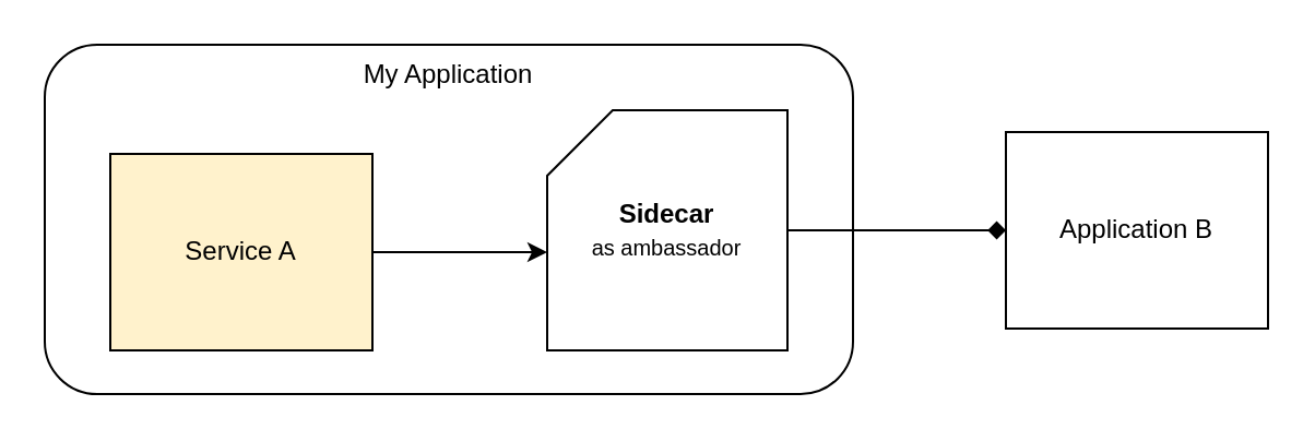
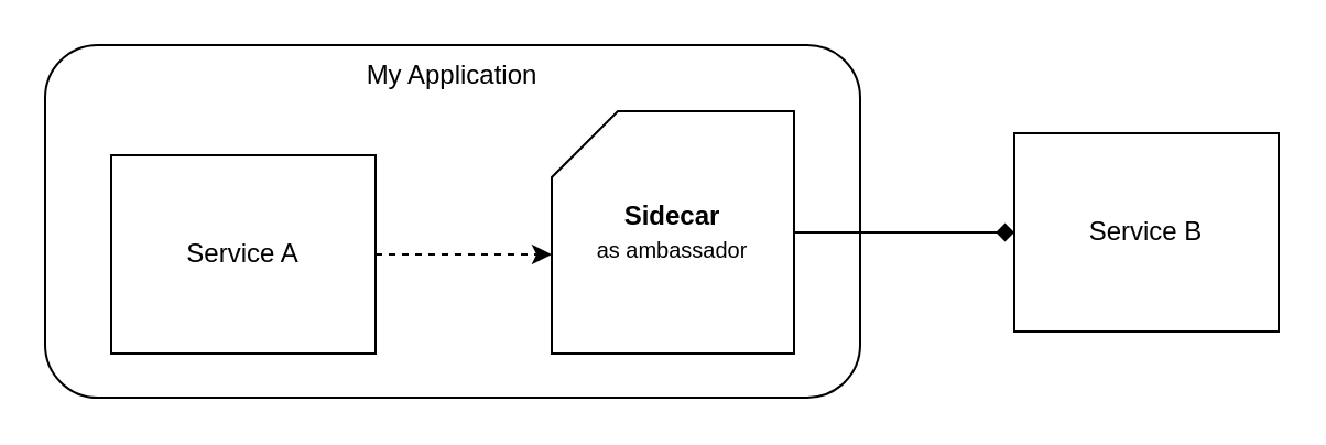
- <mxCell id="7" value="Application B" style="rounded=0;whiteSpace=wrap;html=1;" vertex="1" parent="1"><mxGeometry x="460" y="60" width="120" height="90" as="geometry" /></mxCell>
+ <mxCell id="7" value="Service B" style="rounded=0;whiteSpace=wrap;html=1;" vertex="1" parent="1"><mxGeometry x="460" y="60" width="120" height="90" as="geometry" /></mxCell>
- <mxCell id="4" value="Service A" style="rounded=0;whiteSpace=wrap;html=1;fillColor=#fff2cc;" vertex="1" parent="1"><mxGeometry x="50" y="70" width="120" height="90" as="geometry" /></mxCell>
+ <mxCell id="4" value="Service A" style="rounded=0;whiteSpace=wrap;html=1;" vertex="1" parent="1"><mxGeometry x="50" y="70" width="120" height="90" as="geometry" /></mxCell>
- <mxCell id="3" style="edgeStyle=orthogonalEdgeStyle;rounded=0;orthogonalLoop=1;jettySize=auto;html=1;entryX=0;entryY=0;entryDx=0;entryDy=65;entryPerimeter=0;fontSize=10;" edge="1" parent="1" source="4" target="6"><mxGeometry relative="1" as="geometry" /></mxCell>
+ <mxCell id="3" style="edgeStyle=orthogonalEdgeStyle;rounded=0;orthogonalLoop=1;jettySize=auto;html=1;entryX=0;entryY=0;entryDx=0;entryDy=65;entryPerimeter=0;fontSize=10;dashed=1;" edge="1" parent="1" source="4" target="6"><mxGeometry relative="1" as="geometry" /></mxCell>
